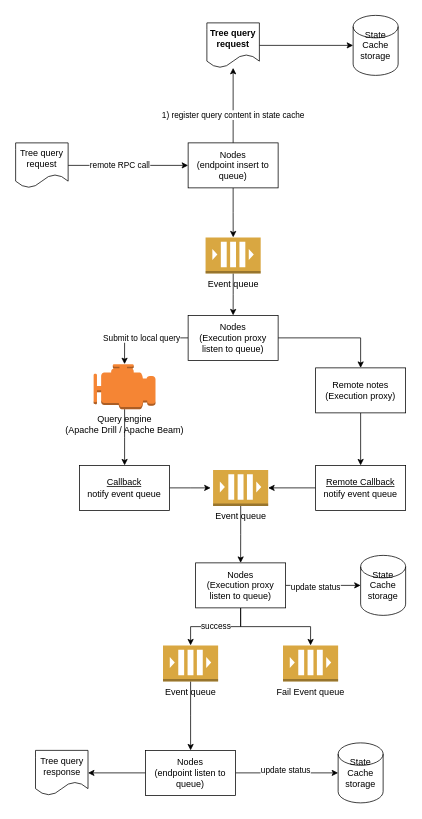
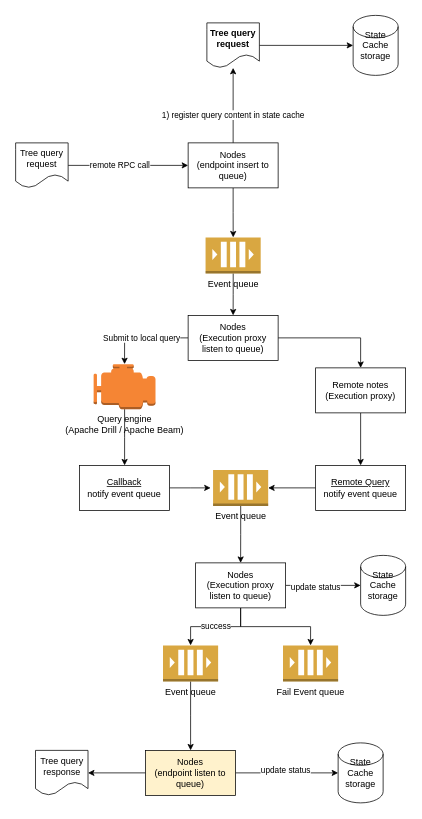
- <mxCell id="36" value="&lt;u&gt;Remote Callback&lt;/u&gt;&lt;br&gt;notify event queue" style="rounded=0;whiteSpace=wrap;html=1;" vertex="1" parent="1"><mxGeometry x="420" y="620" width="120" height="60" as="geometry" /></mxCell>
+ <mxCell id="36" value="&lt;u&gt;Remote Query&lt;/u&gt;&lt;br&gt;notify event queue" style="rounded=0;whiteSpace=wrap;html=1;" vertex="1" parent="1"><mxGeometry x="420" y="620" width="120" height="60" as="geometry" /></mxCell>
- <mxCell id="31" value="Nodes&lt;br&gt;(endpoint listen to queue)" style="rounded=0;whiteSpace=wrap;html=1;" vertex="1" parent="1"><mxGeometry x="193.25" y="1000" width="120" height="60" as="geometry" /></mxCell>
+ <mxCell id="31" value="Nodes&lt;br&gt;(endpoint listen to queue)" style="rounded=0;whiteSpace=wrap;html=1;fillColor=#fff2cc;" vertex="1" parent="1"><mxGeometry x="193.25" y="1000" width="120" height="60" as="geometry" /></mxCell>
